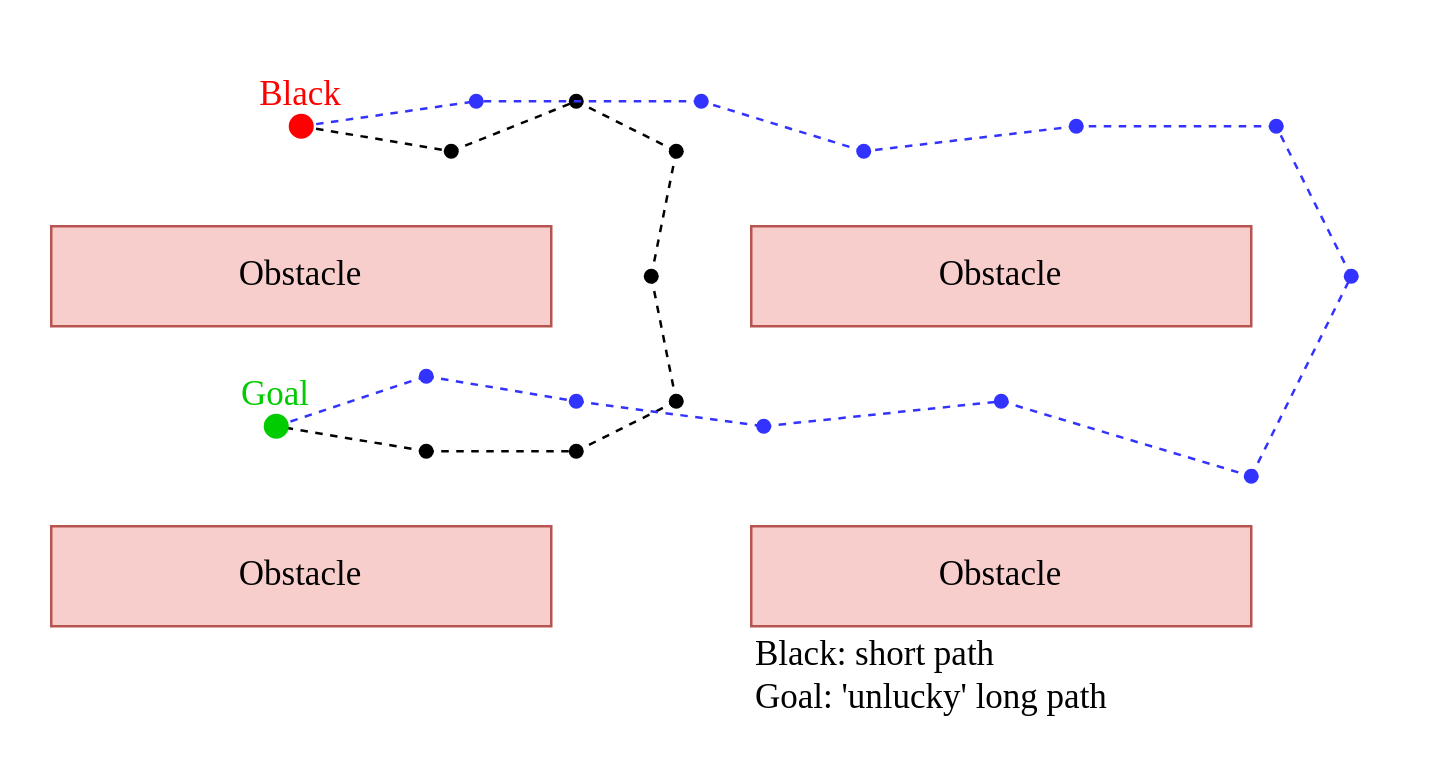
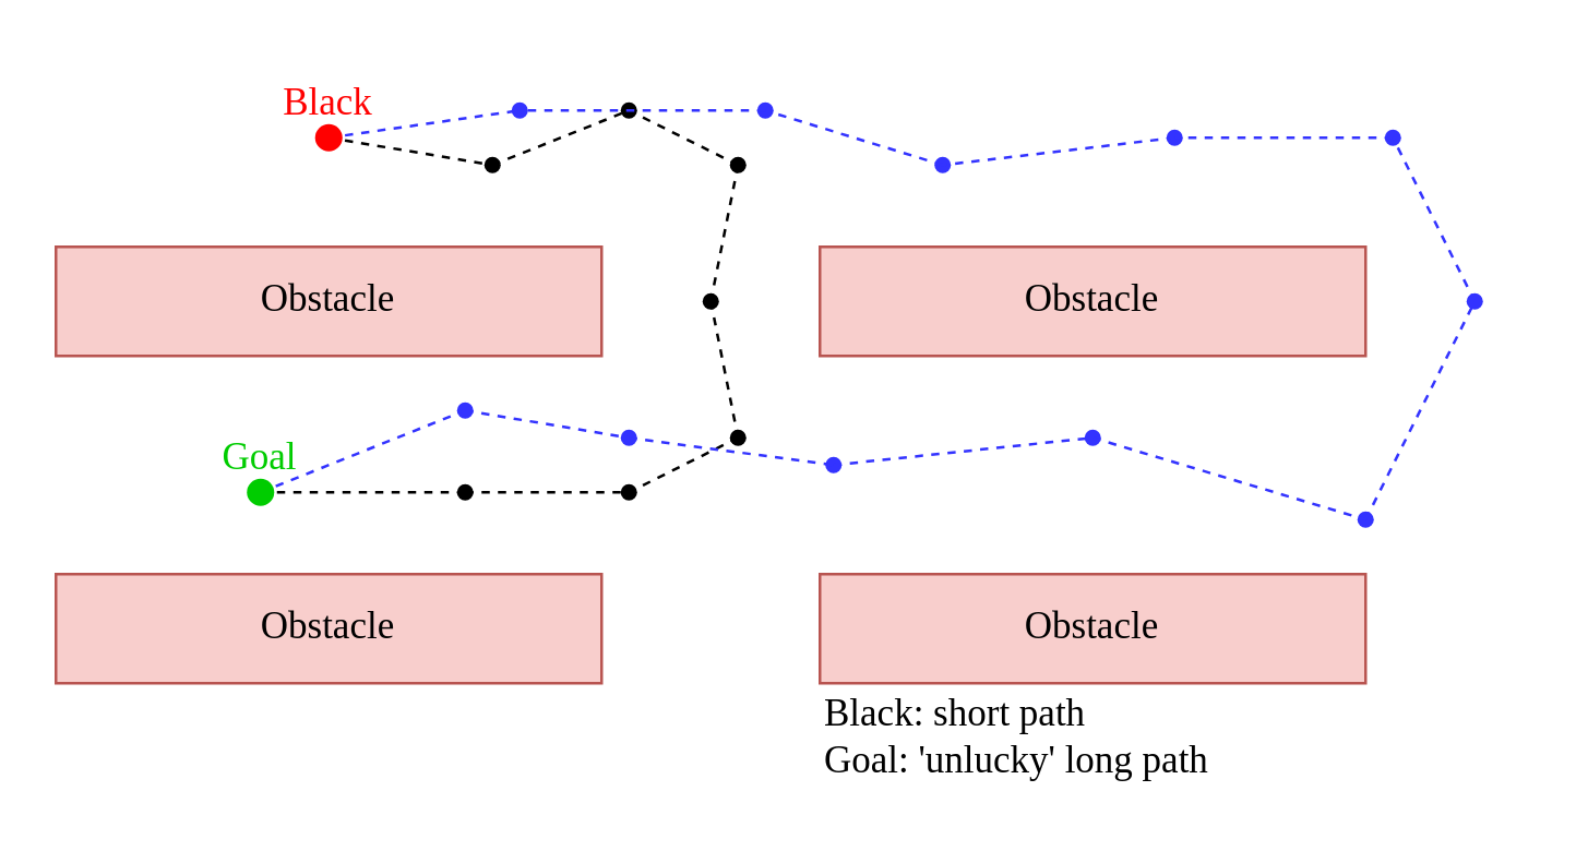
- <mxCell id="36" value="Goal" style="shape=waypoint;sketch=0;fillStyle=solid;size=6;pointerEvents=1;points=[];fillColor=#00CC00;resizable=0;rotatable=0;perimeter=centerPerimeter;snapToPoint=1;strokeWidth=3;strokeColor=#00CC00;fontFamily=Comptuer Modern;fontSource=http%3A%2F%2Fmirrors.ctan.org%2Ffonts%2Fcm-unicode%2Ffonts%2Fotf%2Fcmunbxo.otf;fontSize=14;verticalAlign=top;spacingTop=-8;fontColor=#00CC00;" parent="1" vertex="1"><mxGeometry x="90" y="150" width="40" height="40" as="geometry" /></mxCell>
+ <mxCell id="36" value="Goal" style="shape=waypoint;sketch=0;fillStyle=solid;size=6;pointerEvents=1;points=[];fillColor=#00CC00;resizable=0;rotatable=0;perimeter=centerPerimeter;snapToPoint=1;strokeWidth=3;strokeColor=#00CC00;fontFamily=Comptuer Modern;fontSource=http%3A%2F%2Fmirrors.ctan.org%2Ffonts%2Fcm-unicode%2Ffonts%2Fotf%2Fcmunbxo.otf;fontSize=14;verticalAlign=top;spacingTop=-8;fontColor=#00CC00;" parent="1" vertex="1"><mxGeometry x="75" y="160" width="40" height="40" as="geometry" /></mxCell>
